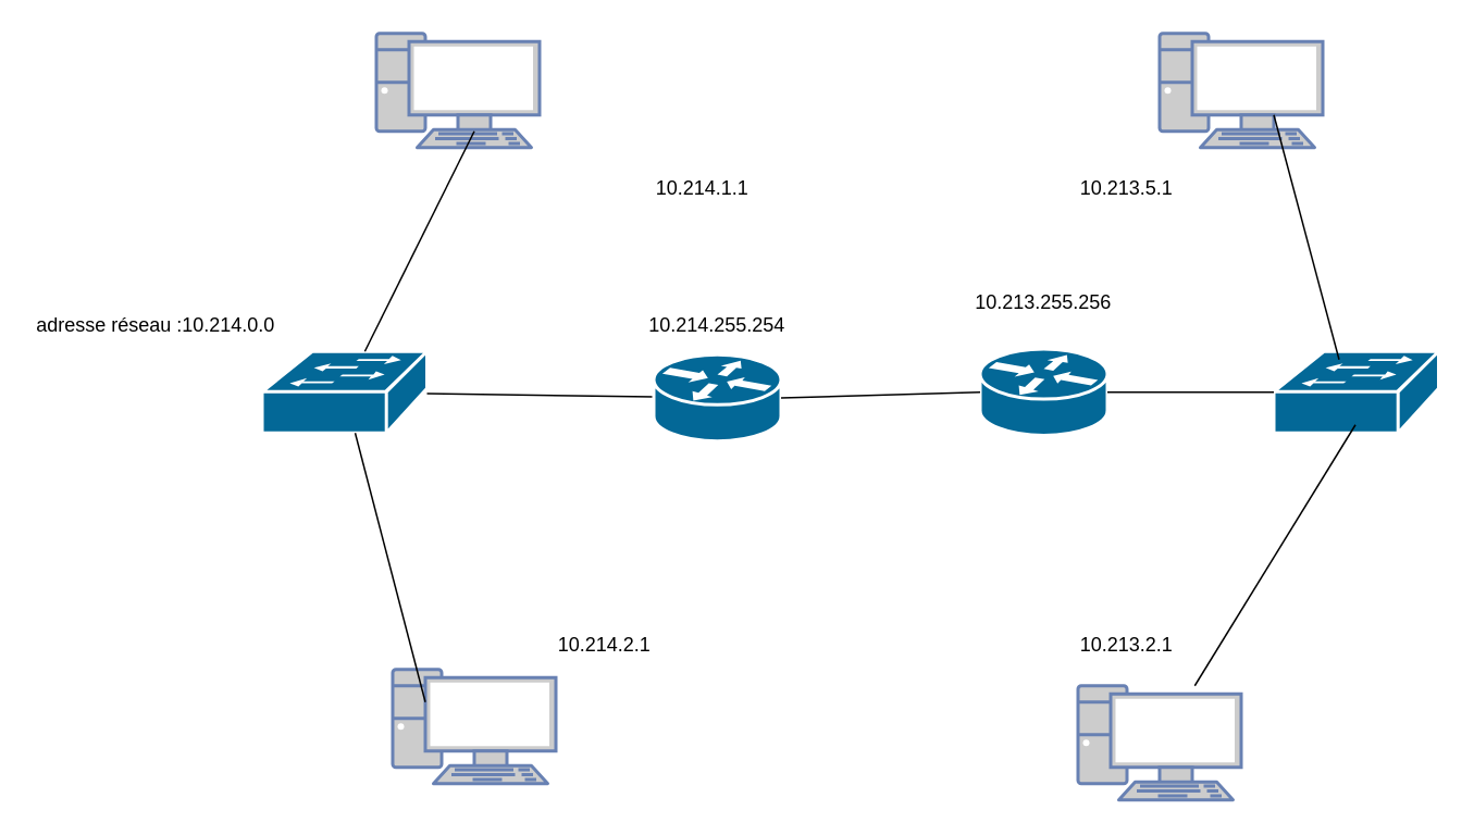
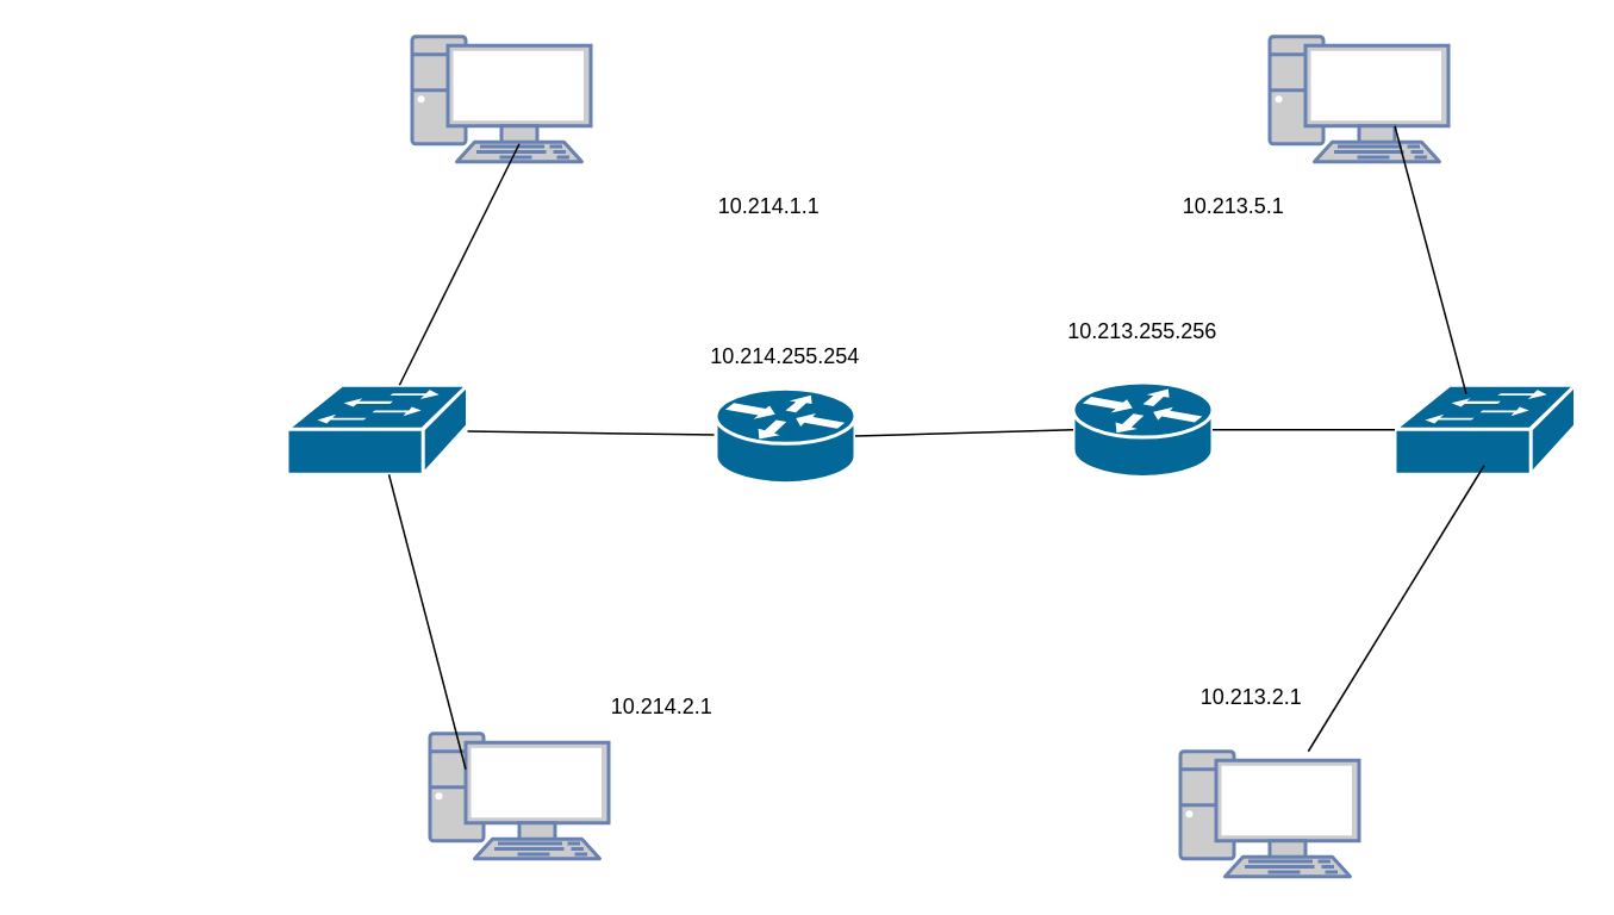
- <mxCell id="16" value="&lt;font style=&quot;vertical-align: inherit;&quot;&gt;&lt;font style=&quot;vertical-align: inherit;&quot;&gt;&lt;font style=&quot;vertical-align: inherit;&quot;&gt;&lt;font style=&quot;vertical-align: inherit;&quot;&gt;&lt;font style=&quot;vertical-align: inherit;&quot;&gt;&lt;font style=&quot;vertical-align: inherit;&quot;&gt;adresse réseau :10.214.0.0&lt;/font&gt;&lt;/font&gt;&lt;/font&gt;&lt;/font&gt;&lt;/font&gt;&lt;/font&gt;" style="text;strokeColor=none;align=center;fillColor=none;html=1;verticalAlign=middle;whiteSpace=wrap;rounded=0;" vertex="1" parent="1"><mxGeometry x="20" y="183.5" width="150" height="30" as="geometry" /></mxCell>
- <mxCell id="18" value="&lt;font style=&quot;vertical-align: inherit;&quot;&gt;&lt;font style=&quot;vertical-align: inherit;&quot;&gt;&lt;font style=&quot;vertical-align: inherit;&quot;&gt;&lt;font style=&quot;vertical-align: inherit;&quot;&gt;10.213.2.1&lt;/font&gt;&lt;/font&gt;&lt;/font&gt;&lt;/font&gt;" style="text;strokeColor=none;align=center;fillColor=none;html=1;verticalAlign=middle;whiteSpace=wrap;rounded=0;" vertex="1" parent="1"><mxGeometry x="660" y="380" width="60" height="30" as="geometry" /></mxCell>
+ <mxCell id="18" value="&lt;font style=&quot;vertical-align: inherit;&quot;&gt;&lt;font style=&quot;vertical-align: inherit;&quot;&gt;&lt;font style=&quot;vertical-align: inherit;&quot;&gt;&lt;font style=&quot;vertical-align: inherit;&quot;&gt;10.213.2.1&lt;/font&gt;&lt;/font&gt;&lt;/font&gt;&lt;/font&gt;" style="text;strokeColor=none;align=center;fillColor=none;html=1;verticalAlign=middle;whiteSpace=wrap;rounded=0;" vertex="1" parent="1"><mxGeometry x="670" y="375" width="60" height="30" as="geometry" /></mxCell>
